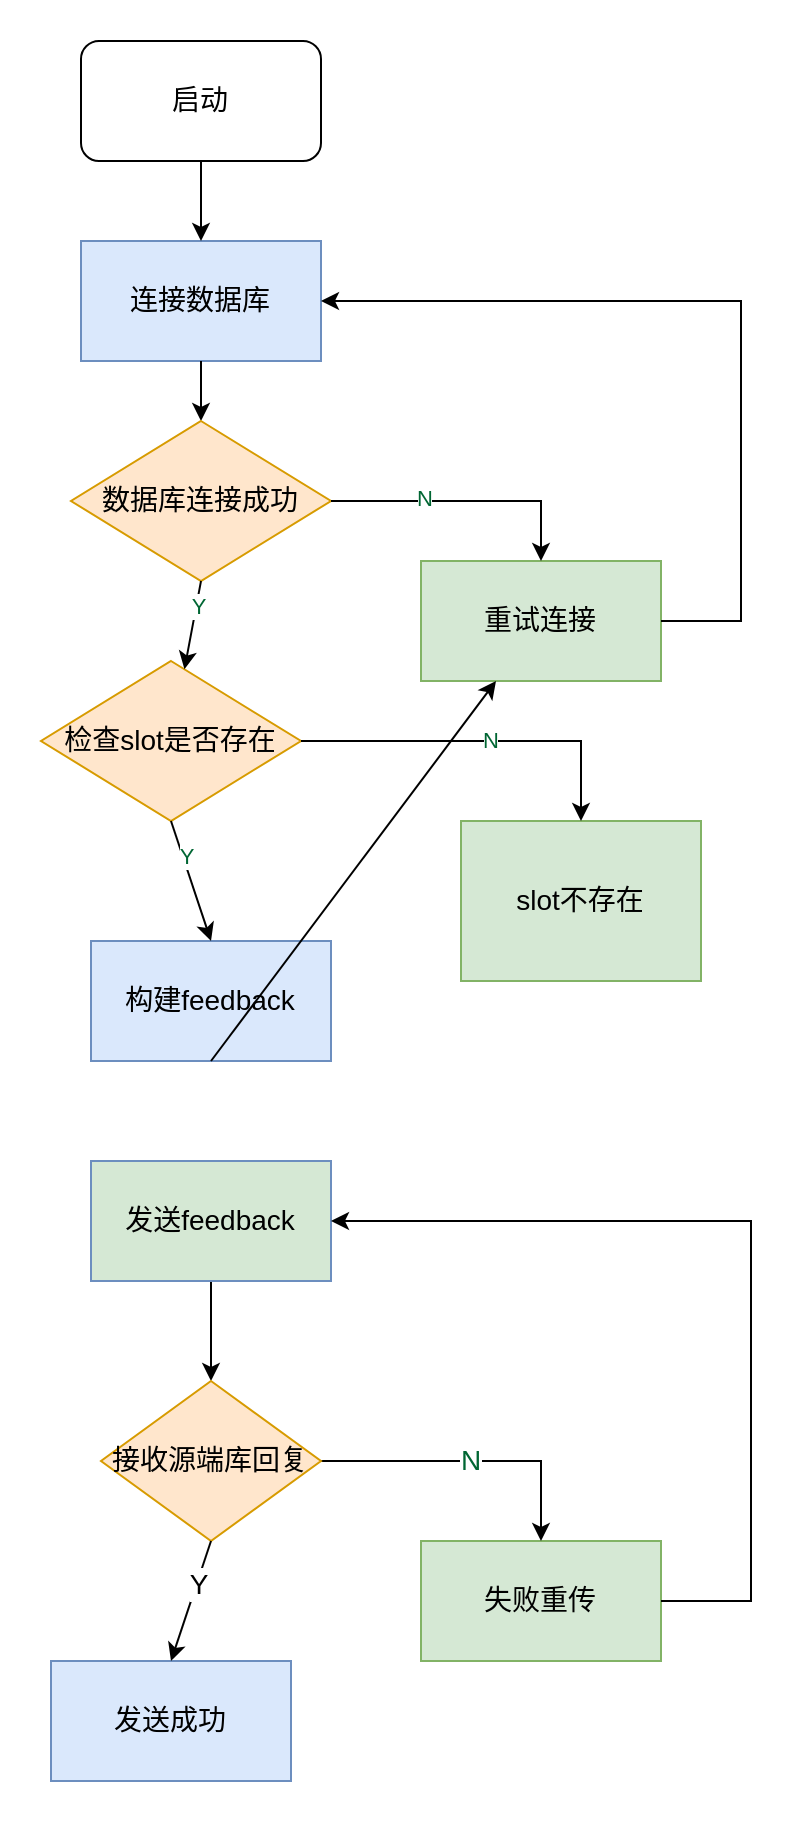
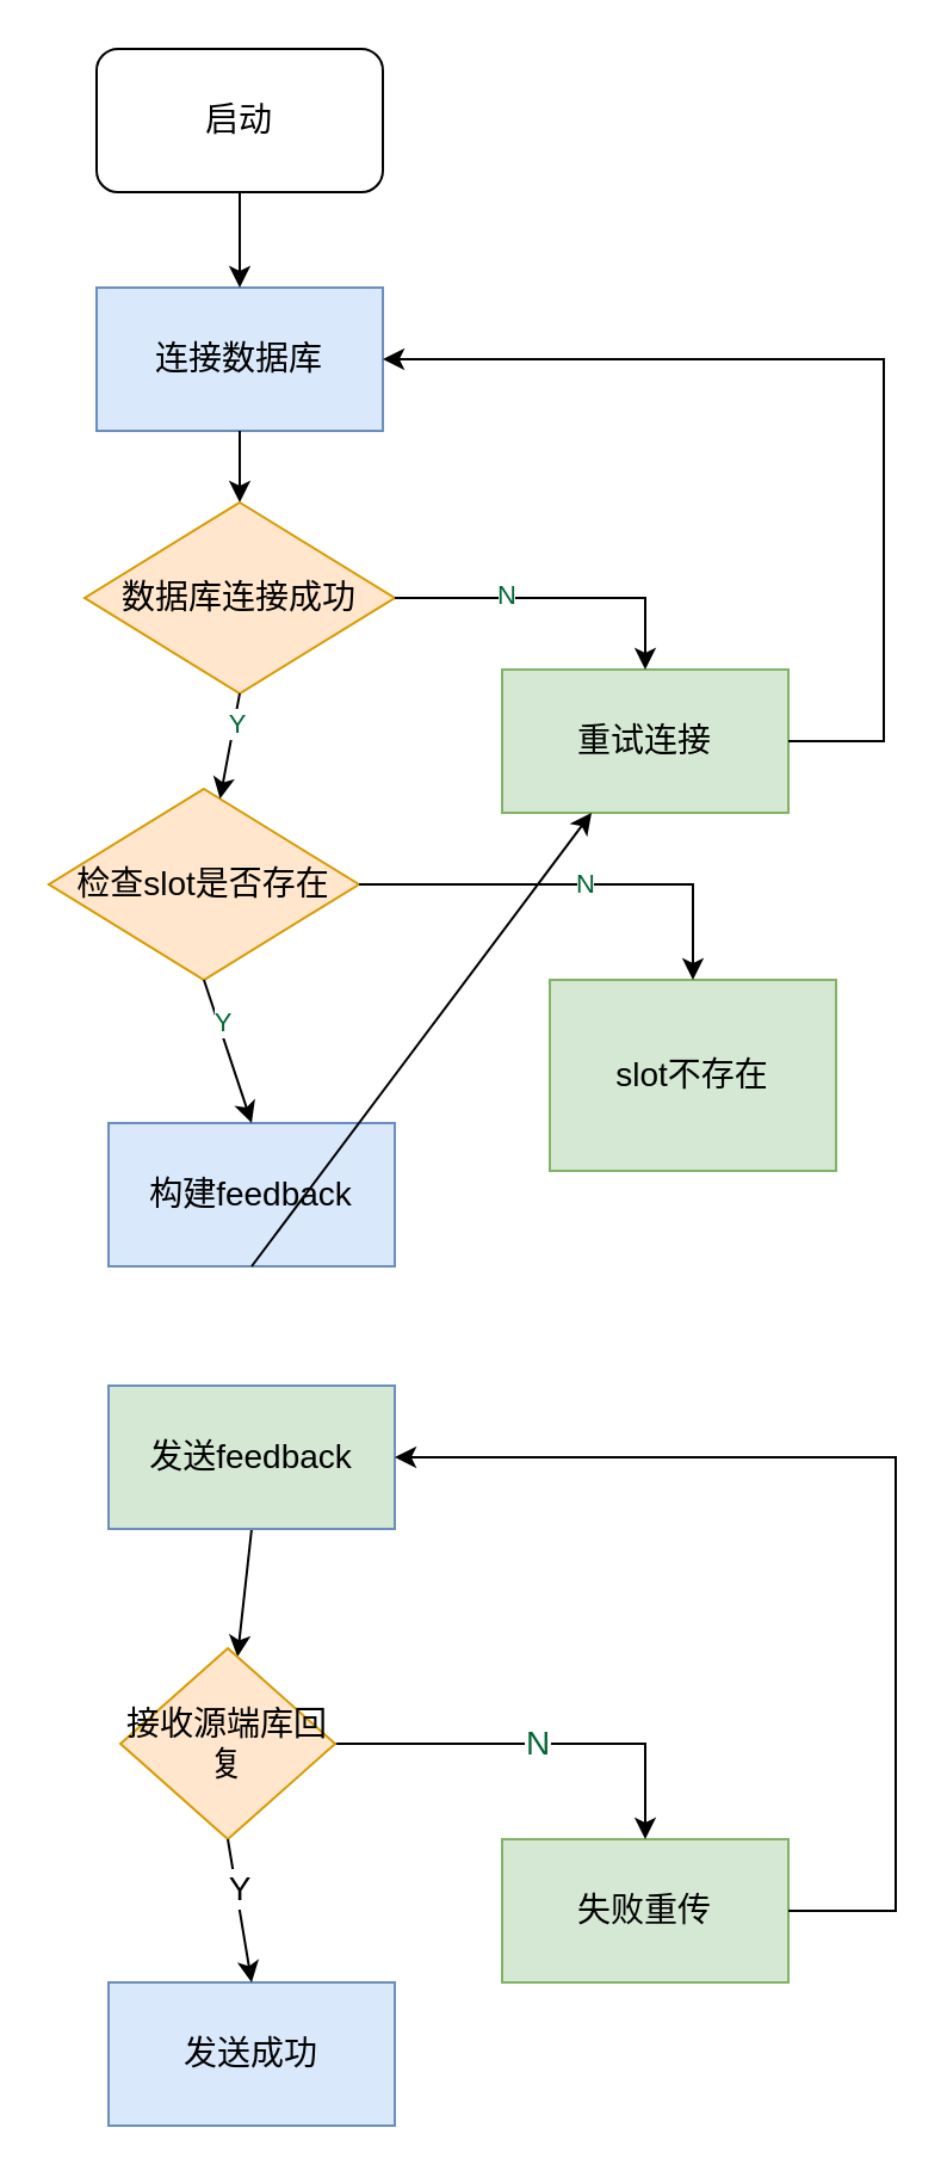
- <mxCell id="25" value="接收源端库回复" style="rhombus;whiteSpace=wrap;html=1;fontSize=14;fillColor=#ffe6cc;strokeColor=#d79b00;" parent="1" vertex="1"><mxGeometry x="50" y="690" width="110" height="80" as="geometry" /></mxCell>
+ <mxCell id="25" value="接收源端库回复" style="rhombus;whiteSpace=wrap;html=1;fontSize=14;fillColor=#ffe6cc;strokeColor=#d79b00;" parent="1" vertex="1"><mxGeometry x="50" y="690" width="90" height="80" as="geometry" /></mxCell>
- <mxCell id="22" value="&lt;font style=&quot;font-size: 14px&quot;&gt;发送成功&lt;/font&gt;" style="rounded=0;whiteSpace=wrap;html=1;fillColor=#dae8fc;strokeColor=#6c8ebf;" parent="1" vertex="1"><mxGeometry x="25" y="830" width="120" height="60" as="geometry" /></mxCell>
+ <mxCell id="22" value="&lt;font style=&quot;font-size: 14px&quot;&gt;发送成功&lt;/font&gt;" style="rounded=0;whiteSpace=wrap;html=1;fillColor=#dae8fc;strokeColor=#6c8ebf;" parent="1" vertex="1"><mxGeometry x="45" y="830" width="120" height="60" as="geometry" /></mxCell>
